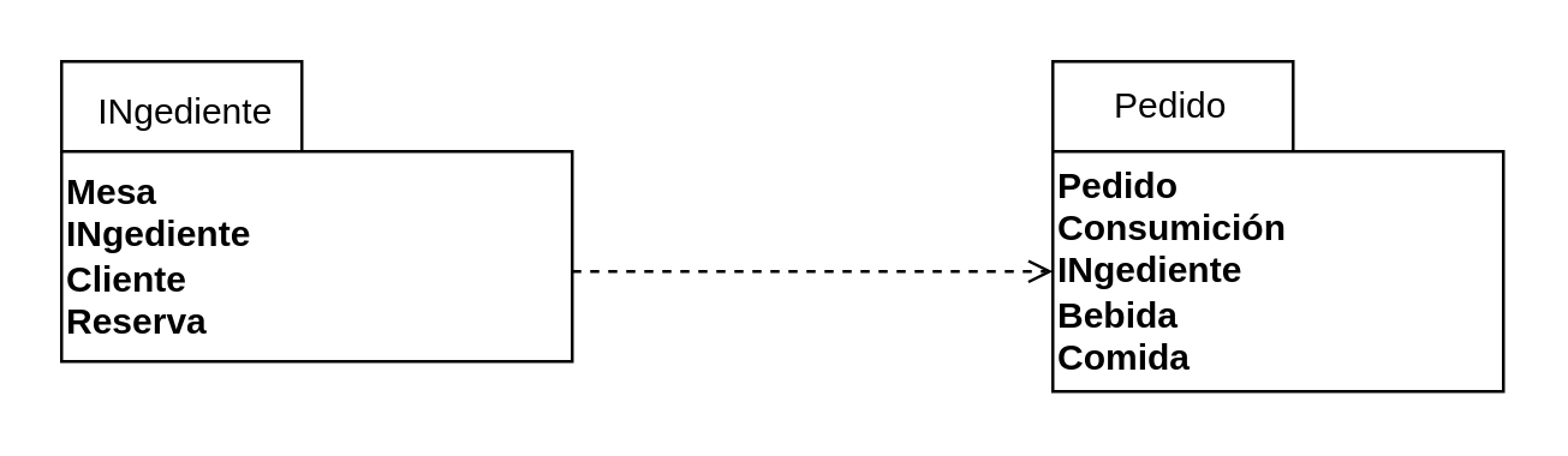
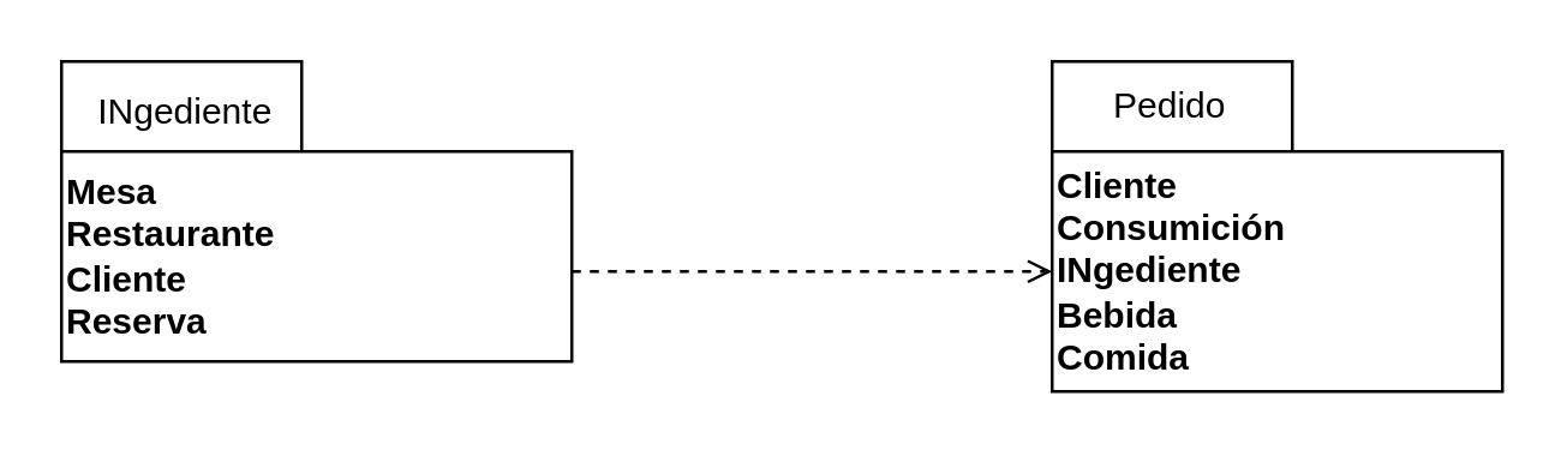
- <mxCell id="2" value="&lt;div&gt;Mesa&lt;/div&gt;&lt;div&gt;INgediente&lt;br&gt;&lt;/div&gt;&lt;div&gt;Cliente&lt;/div&gt;&lt;div&gt;&lt;div&gt;Reserva&lt;br&gt;&lt;/div&gt;&lt;/div&gt;" style="shape=folder;fontStyle=1;tabWidth=80;tabHeight=30;tabPosition=left;html=1;boundedLbl=1;align=left;" vertex="1" parent="1"><mxGeometry x="20" y="20" width="170" height="100" as="geometry" /></mxCell>
+ <mxCell id="2" value="&lt;div&gt;Mesa&lt;/div&gt;&lt;div&gt;Restaurante&lt;br&gt;&lt;/div&gt;&lt;div&gt;Cliente&lt;/div&gt;&lt;div&gt;&lt;div&gt;Reserva&lt;br&gt;&lt;/div&gt;&lt;/div&gt;" style="shape=folder;fontStyle=1;tabWidth=80;tabHeight=30;tabPosition=left;html=1;boundedLbl=1;align=left;" vertex="1" parent="1"><mxGeometry x="20" y="20" width="170" height="100" as="geometry" /></mxCell>
- <mxCell id="3" value="&lt;div&gt;Pedido&lt;/div&gt;&lt;div&gt;Consumición&lt;/div&gt;&lt;div&gt;INgediente&lt;/div&gt;&lt;div&gt;Bebida&lt;/div&gt;&lt;div&gt;Comida&lt;br&gt;&lt;/div&gt;" style="shape=folder;fontStyle=1;tabWidth=80;tabHeight=30;tabPosition=left;html=1;boundedLbl=1;align=left;" vertex="1" parent="1"><mxGeometry x="350" y="20" width="150" height="110" as="geometry" /></mxCell>
+ <mxCell id="3" value="&lt;div&gt;Cliente&lt;/div&gt;&lt;div&gt;Consumición&lt;/div&gt;&lt;div&gt;INgediente&lt;/div&gt;&lt;div&gt;Bebida&lt;/div&gt;&lt;div&gt;Comida&lt;br&gt;&lt;/div&gt;" style="shape=folder;fontStyle=1;tabWidth=80;tabHeight=30;tabPosition=left;html=1;boundedLbl=1;align=left;" vertex="1" parent="1"><mxGeometry x="350" y="20" width="150" height="110" as="geometry" /></mxCell>
